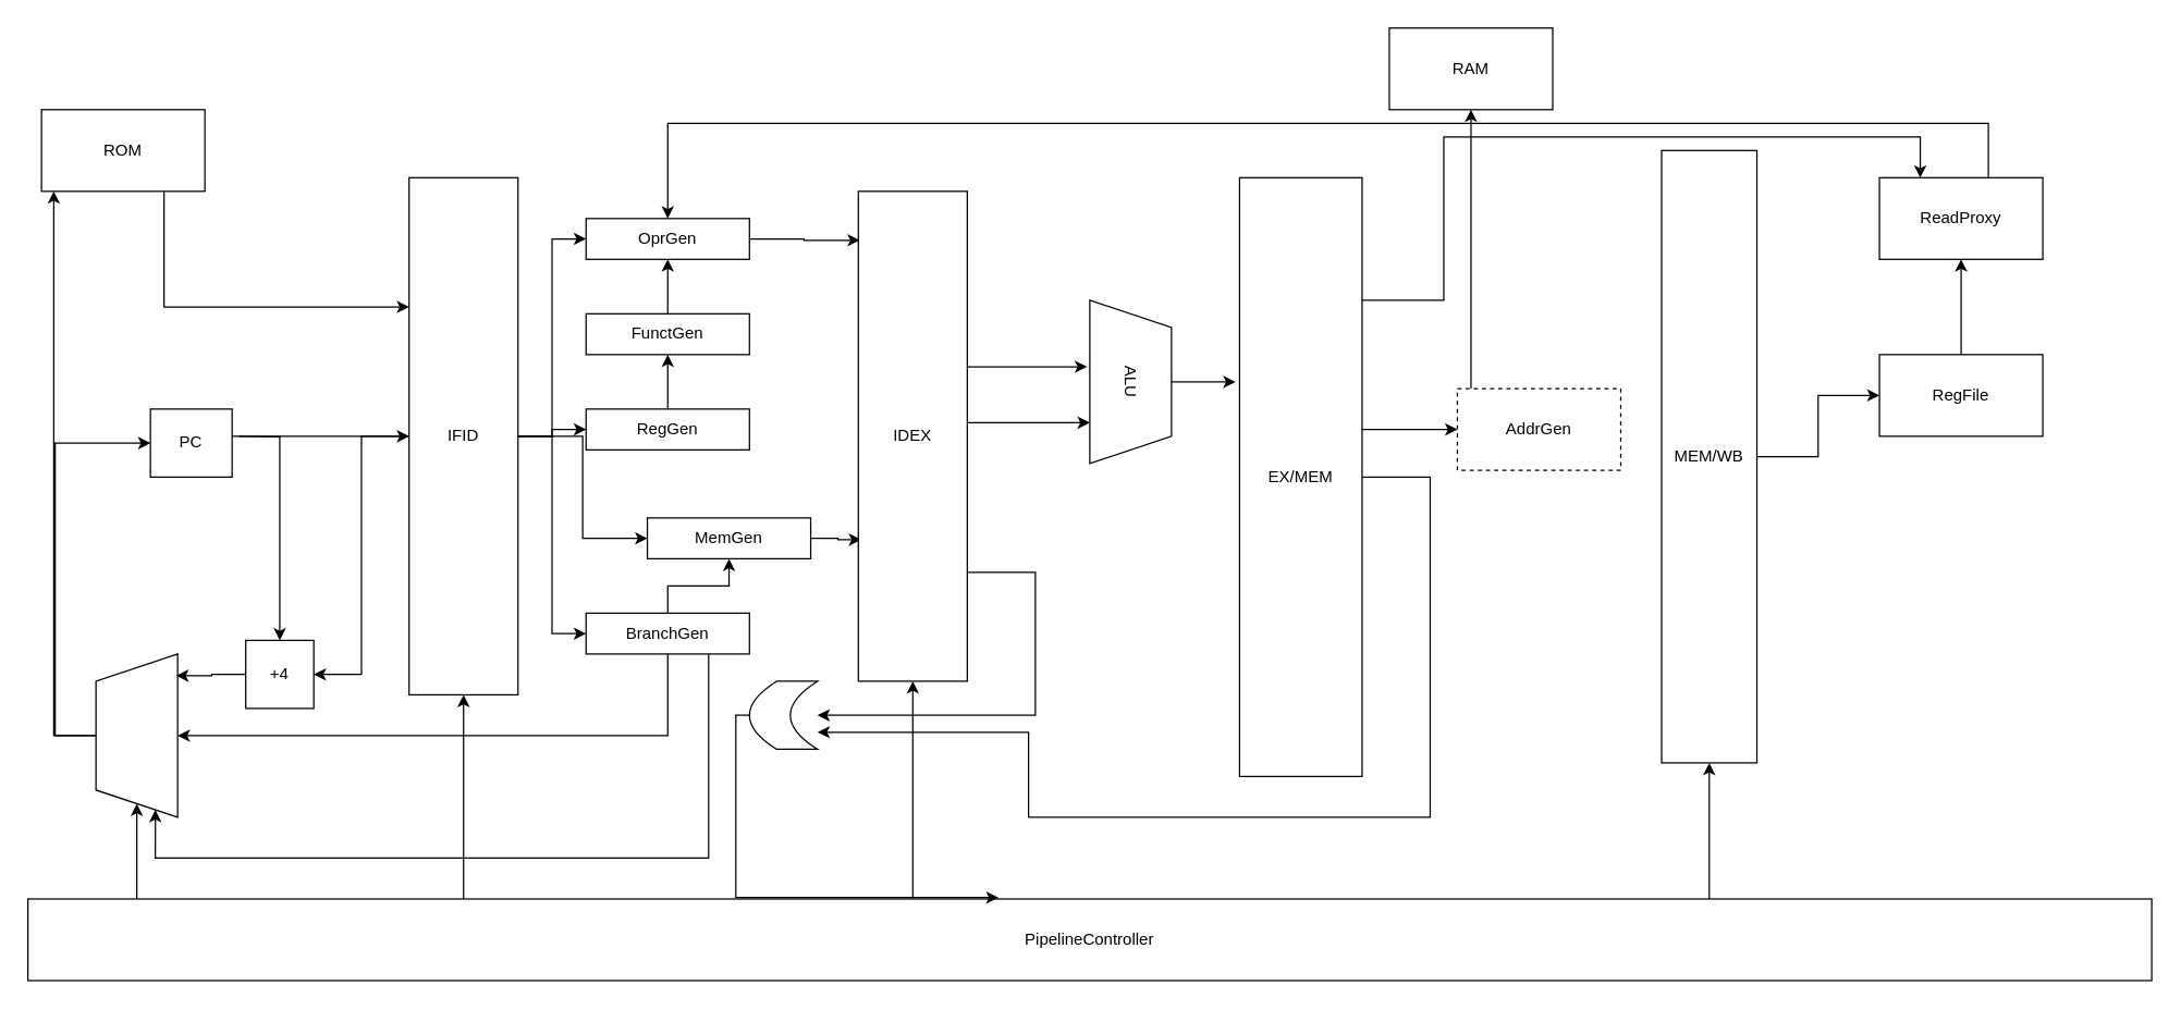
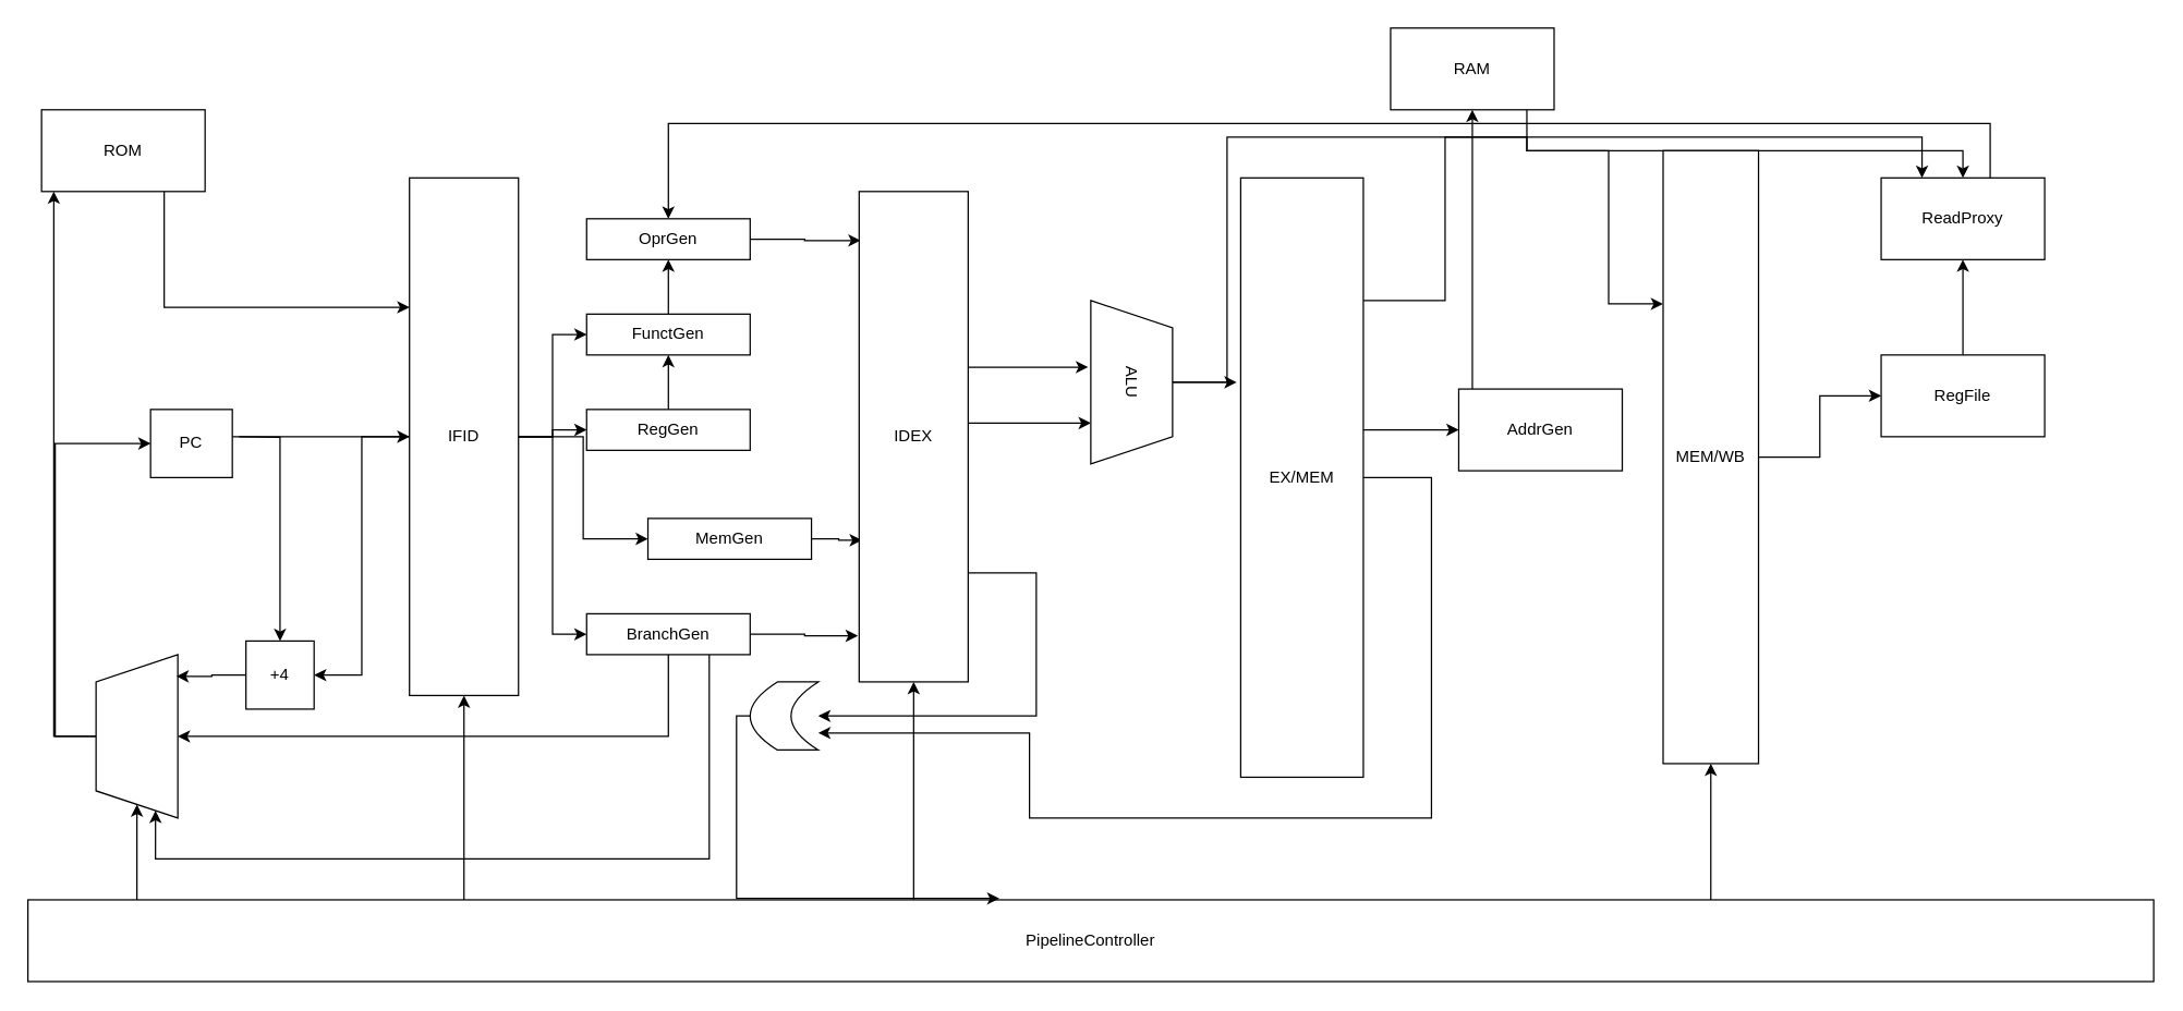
+ <mxCell id="42" style="edgeStyle=orthogonalEdgeStyle;rounded=0;orthogonalLoop=1;jettySize=auto;html=1;entryX=0.5;entryY=0;entryDx=0;entryDy=0;" edge="1" parent="1" source="43" target="55"><mxGeometry relative="1" as="geometry"><Array as="points"><mxPoint x="900" y="280" /><mxPoint x="900" y="100" /><mxPoint x="1120" y="100" /><mxPoint x="1120" y="110" /><mxPoint x="1440" y="110" /></Array></mxGeometry></mxCell>
+ <mxCell id="48" style="edgeStyle=orthogonalEdgeStyle;rounded=0;orthogonalLoop=1;jettySize=auto;html=1;entryX=0;entryY=0.25;entryDx=0;entryDy=0;" edge="1" parent="1" source="49" target="53"><mxGeometry relative="1" as="geometry"><Array as="points"><mxPoint x="1120" y="110" /><mxPoint x="1180" y="110" /><mxPoint x="1180" y="223" /></Array></mxGeometry></mxCell>
- <mxCell id="10" style="edgeStyle=orthogonalEdgeStyle;rounded=0;orthogonalLoop=1;jettySize=auto;html=1;entryX=0;entryY=0.5;entryDx=0;entryDy=0;" edge="1" parent="1" source="15" target="24"><mxGeometry relative="1" as="geometry" /></mxCell>
+ <mxCell id="10" style="edgeStyle=orthogonalEdgeStyle;rounded=0;orthogonalLoop=1;jettySize=auto;html=1;" edge="1" parent="1" source="15" target="26"><mxGeometry relative="1" as="geometry" /></mxCell>
- <mxCell id="51" value="AddrGen" style="rounded=0;whiteSpace=wrap;html=1;dashed=1;" vertex="1" parent="1"><mxGeometry x="1070" y="285" width="120" height="60" as="geometry" /></mxCell>
+ <mxCell id="51" value="AddrGen" style="rounded=0;whiteSpace=wrap;html=1;" vertex="1" parent="1"><mxGeometry x="1070" y="285" width="120" height="60" as="geometry" /></mxCell>
- <mxCell id="33" style="edgeStyle=orthogonalEdgeStyle;rounded=0;orthogonalLoop=1;jettySize=auto;html=1;" edge="1" parent="1" source="34" target="30"><mxGeometry relative="1" as="geometry" /></mxCell>
+ <mxCell id="33" style="edgeStyle=orthogonalEdgeStyle;rounded=0;orthogonalLoop=1;jettySize=auto;html=1;entryX=-0.012;entryY=0.906;entryDx=0;entryDy=0;entryPerimeter=0;" edge="1" parent="1" source="34" target="38"><mxGeometry relative="1" as="geometry" /></mxCell>
